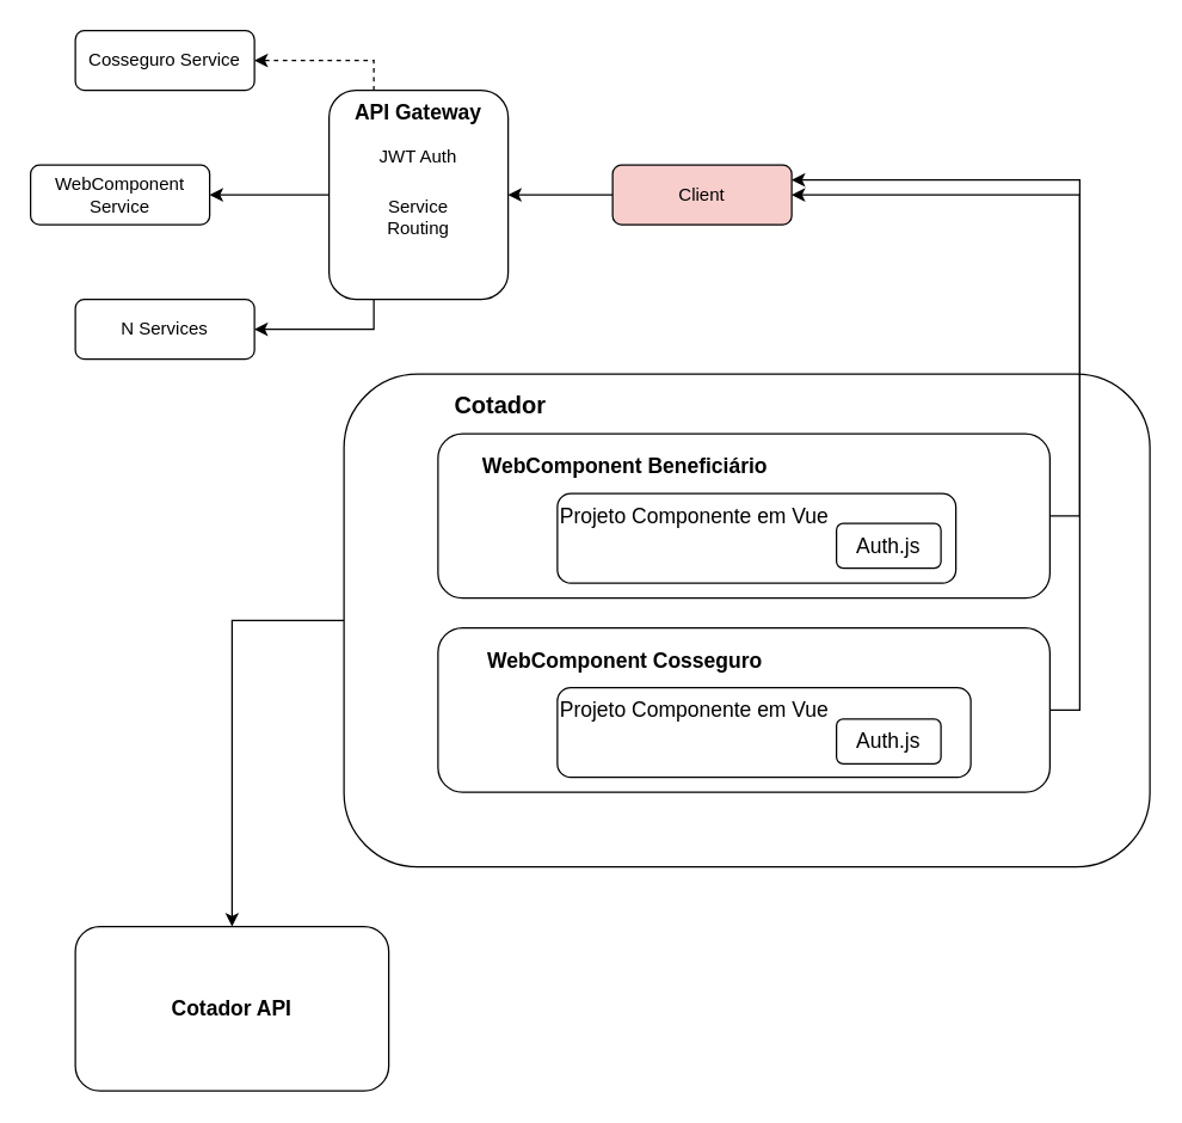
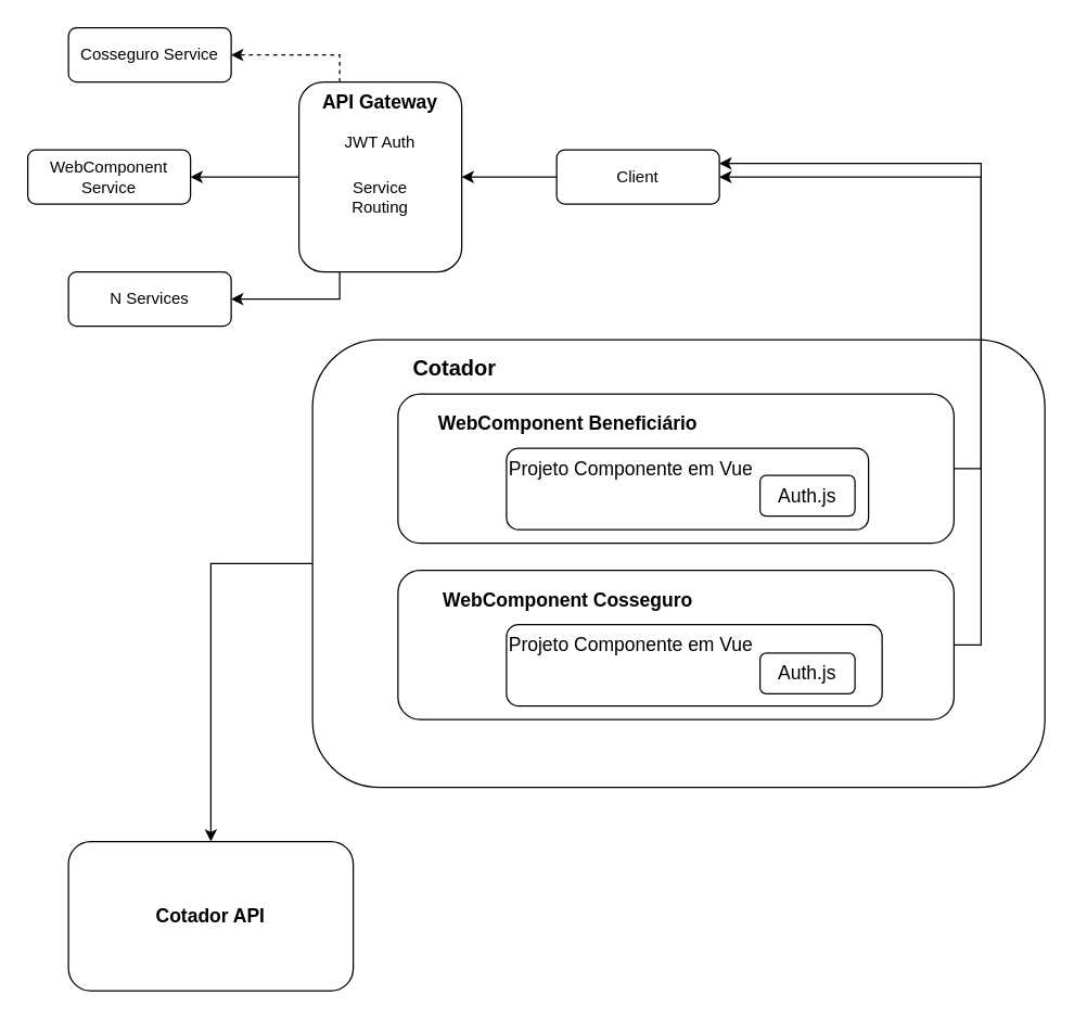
- <mxCell id="12" value="Client" style="rounded=1;whiteSpace=wrap;html=1;fontSize=12;glass=0;strokeWidth=1;shadow=0;fillColor=#f8cecc;" vertex="1" parent="1"><mxGeometry x="410" y="110" width="120" height="40" as="geometry" /></mxCell>
+ <mxCell id="12" value="Client" style="rounded=1;whiteSpace=wrap;html=1;fontSize=12;glass=0;strokeWidth=1;shadow=0;" vertex="1" parent="1"><mxGeometry x="410" y="110" width="120" height="40" as="geometry" /></mxCell>
